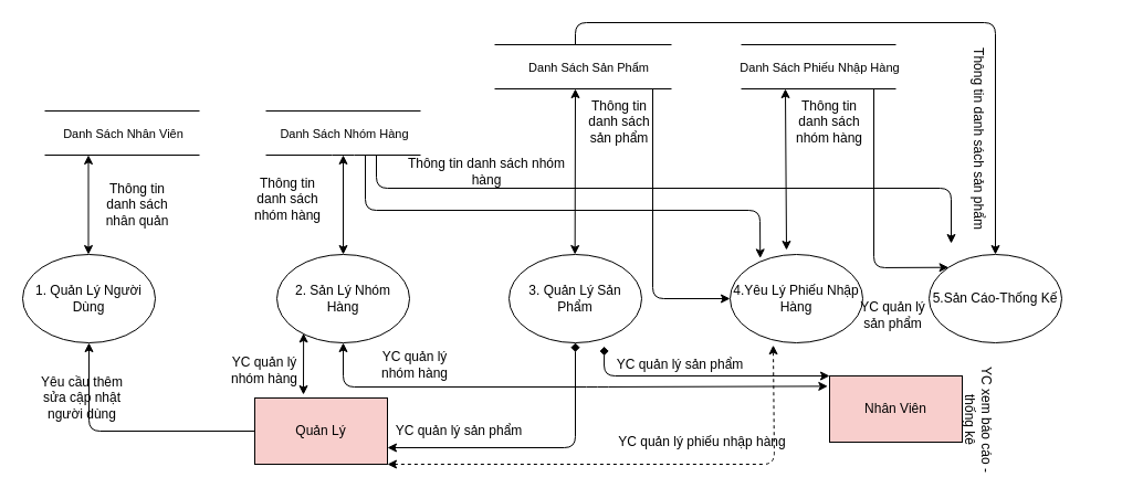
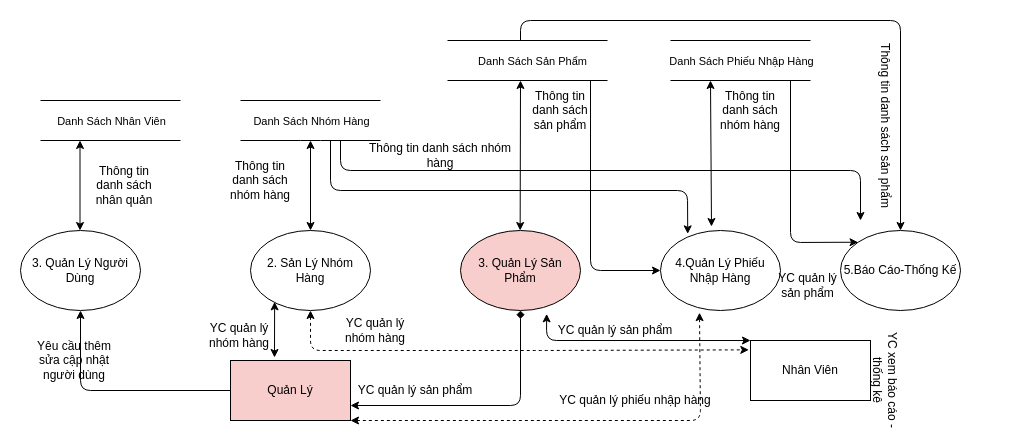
- <mxCell id="2" value="1. Quản Lý Người Dùng" style="ellipse;whiteSpace=wrap;html=1;" parent="1" vertex="1"><mxGeometry x="20" y="230" width="120" height="80" as="geometry" /></mxCell>
+ <mxCell id="2" value="3. Quản Lý Người Dùng" style="ellipse;whiteSpace=wrap;html=1;" parent="1" vertex="1"><mxGeometry x="20" y="230" width="120" height="80" as="geometry" /></mxCell>
- <mxCell id="4" value="3. Quản Lý Sản Phẩm" style="ellipse;whiteSpace=wrap;html=1;" parent="1" vertex="1"><mxGeometry x="460" y="230" width="120" height="80" as="geometry" /></mxCell>
+ <mxCell id="4" value="3. Quản Lý Sản Phẩm" style="ellipse;whiteSpace=wrap;html=1;fillColor=#f8cecc;" parent="1" vertex="1"><mxGeometry x="460" y="230" width="120" height="80" as="geometry" /></mxCell>
- <mxCell id="5" value="4.Yêu Lý Phiếu Nhập Hàng" style="ellipse;whiteSpace=wrap;html=1;" parent="1" vertex="1"><mxGeometry x="660" y="230" width="120" height="80" as="geometry" /></mxCell>
+ <mxCell id="5" value="4.Quản Lý Phiếu Nhập Hàng" style="ellipse;whiteSpace=wrap;html=1;" parent="1" vertex="1"><mxGeometry x="660" y="230" width="120" height="80" as="geometry" /></mxCell>
- <mxCell id="20" value="5.Sản Cáo-Thống Kế" style="ellipse;whiteSpace=wrap;html=1;" parent="1" vertex="1"><mxGeometry x="840" y="230" width="120" height="80" as="geometry" /></mxCell>
+ <mxCell id="20" value="5.Báo Cáo-Thống Kế" style="ellipse;whiteSpace=wrap;html=1;" parent="1" vertex="1"><mxGeometry x="840" y="230" width="120" height="80" as="geometry" /></mxCell>
- <mxCell id="35" value="" style="endArrow=diamond;startArrow=classic;html=1;entryX=0.718;entryY=1.042;entryDx=0;entryDy=0;entryPerimeter=0;exitX=0;exitY=0;exitDx=0;exitDy=0;" parent="1" source="19" target="4" edge="1"><mxGeometry width="50" height="50" relative="1" as="geometry"><mxPoint x="530" y="360" as="sourcePoint" /><mxPoint x="580" y="310" as="targetPoint" /><Array as="points"><mxPoint x="546" y="340" /></Array></mxGeometry></mxCell>
+ <mxCell id="35" value="" style="endArrow=classic;startArrow=classic;html=1;entryX=0.718;entryY=1.042;entryDx=0;entryDy=0;entryPerimeter=0;exitX=0;exitY=0;exitDx=0;exitDy=0;" parent="1" source="19" target="4" edge="1"><mxGeometry width="50" height="50" relative="1" as="geometry"><mxPoint x="530" y="360" as="sourcePoint" /><mxPoint x="580" y="310" as="targetPoint" /><Array as="points"><mxPoint x="546" y="340" /></Array></mxGeometry></mxCell>
- <mxCell id="34" value="" style="endArrow=classic;startArrow=classic;html=1;entryX=-0.014;entryY=0.156;entryDx=0;entryDy=0;entryPerimeter=0;" parent="1" source="3" target="19" edge="1"><mxGeometry width="50" height="50" relative="1" as="geometry"><mxPoint x="600" y="380" as="sourcePoint" /><mxPoint x="650" y="330" as="targetPoint" /><Array as="points"><mxPoint x="310" y="350" /><mxPoint x="540" y="350" /></Array></mxGeometry></mxCell>
+ <mxCell id="34" value="" style="endArrow=classic;startArrow=classic;html=1;entryX=-0.014;entryY=0.156;entryDx=0;entryDy=0;entryPerimeter=0;dashed=1;" parent="1" source="3" target="19" edge="1"><mxGeometry width="50" height="50" relative="1" as="geometry"><mxPoint x="600" y="380" as="sourcePoint" /><mxPoint x="650" y="330" as="targetPoint" /><Array as="points"><mxPoint x="310" y="350" /><mxPoint x="540" y="350" /></Array></mxGeometry></mxCell>
- <mxCell id="19" value="Nhân Viên" style="rounded=0;whiteSpace=wrap;html=1;fillColor=#f8cecc;" parent="1" vertex="1"><mxGeometry x="750" y="340" width="120" height="60" as="geometry" /></mxCell>
+ <mxCell id="19" value="Nhân Viên" style="rounded=0;whiteSpace=wrap;html=1;" parent="1" vertex="1"><mxGeometry x="750" y="340" width="120" height="60" as="geometry" /></mxCell>
